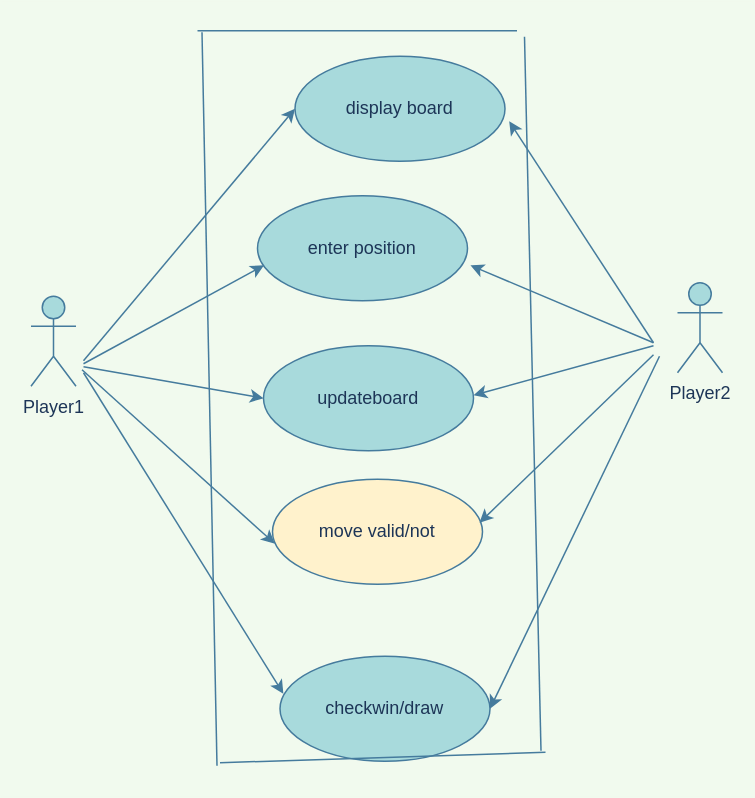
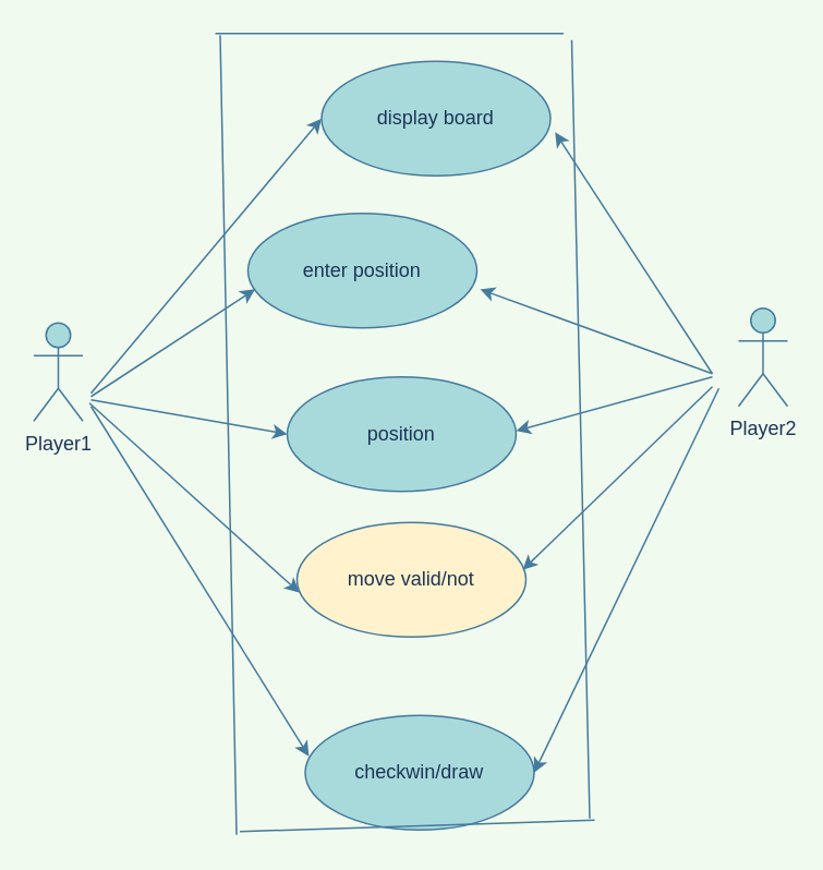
- <mxCell id="2" value="enter position" style="ellipse;whiteSpace=wrap;html=1;fillColor=#A8DADC;strokeColor=#457B9D;fontColor=#1D3557;" vertex="1" parent="1"><mxGeometry x="171" y="130" width="140" height="70" as="geometry" /></mxCell>
+ <mxCell id="2" value="enter position" style="ellipse;whiteSpace=wrap;html=1;fillColor=#A8DADC;strokeColor=#457B9D;fontColor=#1D3557;" vertex="1" parent="1"><mxGeometry x="151" y="130" width="140" height="70" as="geometry" /></mxCell>
- <mxCell id="6" value="updateboard" style="ellipse;whiteSpace=wrap;html=1;fillColor=#A8DADC;strokeColor=#457B9D;fontColor=#1D3557;" vertex="1" parent="1"><mxGeometry x="175" y="230" width="140" height="70" as="geometry" /></mxCell>
+ <mxCell id="6" value="position" style="ellipse;whiteSpace=wrap;html=1;fillColor=#A8DADC;strokeColor=#457B9D;fontColor=#1D3557;" vertex="1" parent="1"><mxGeometry x="175" y="230" width="140" height="70" as="geometry" /></mxCell>
